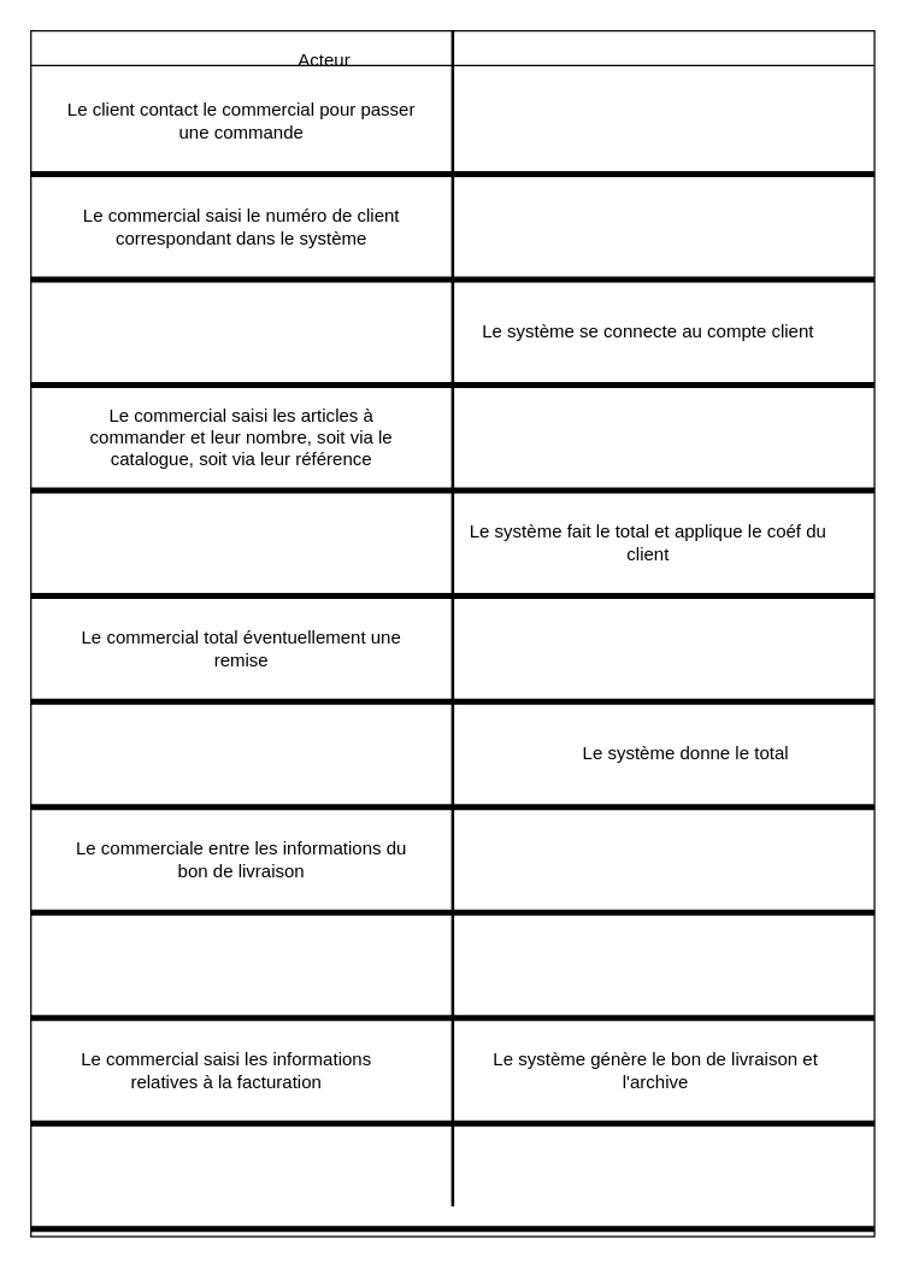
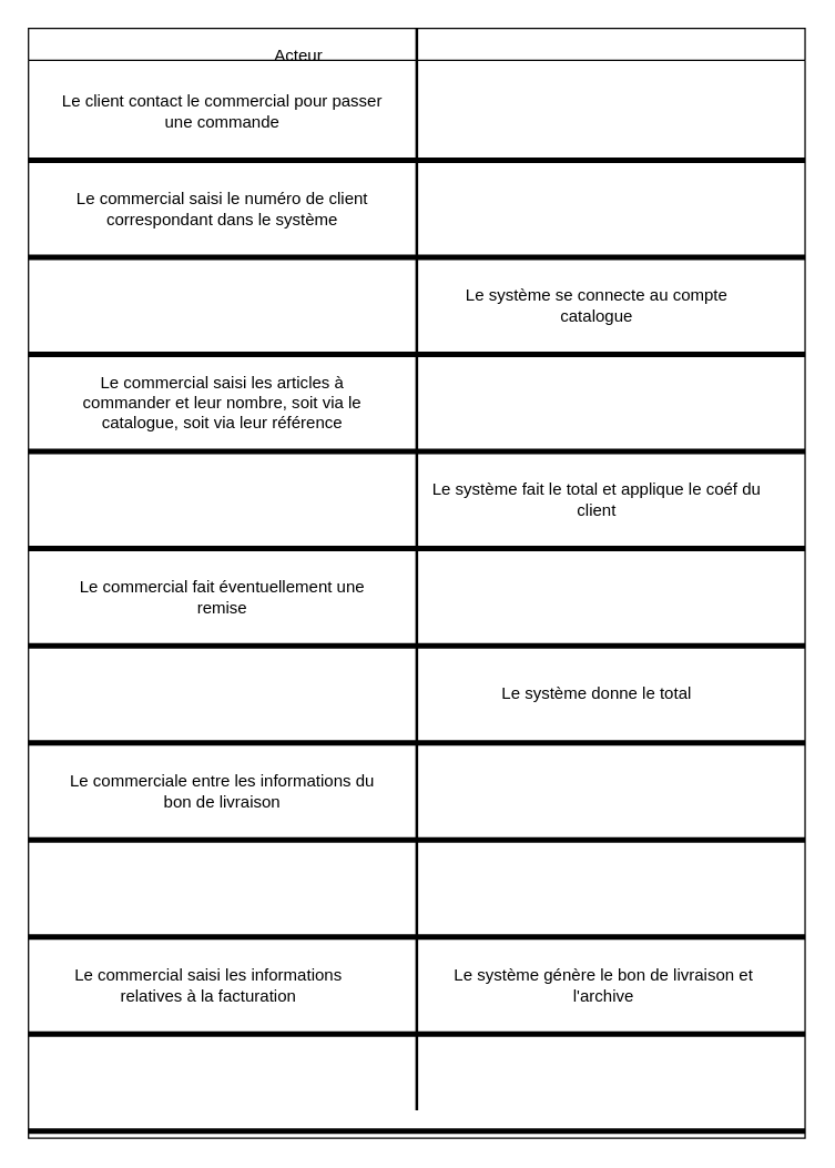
- <mxCell id="9" value="Le système se connecte au compte client" style="text;html=1;strokeColor=none;fillColor=none;align=center;verticalAlign=middle;whiteSpace=wrap;rounded=0;" vertex="1" parent="2"><mxGeometry x="290" y="180" width="240" height="40" as="geometry" /></mxCell>
+ <mxCell id="9" value="Le système se connecte au compte catalogue" style="text;html=1;strokeColor=none;fillColor=none;align=center;verticalAlign=middle;whiteSpace=wrap;rounded=0;" vertex="1" parent="2"><mxGeometry x="290" y="180" width="240" height="40" as="geometry" /></mxCell>
- <mxCell id="15" value="Le commercial total éventuellement une remise" style="text;html=1;strokeColor=none;fillColor=none;align=center;verticalAlign=middle;whiteSpace=wrap;rounded=0;" vertex="1" parent="2"><mxGeometry x="20" y="390" width="240" height="40" as="geometry" /></mxCell>
+ <mxCell id="15" value="Le commercial fait éventuellement une remise" style="text;html=1;strokeColor=none;fillColor=none;align=center;verticalAlign=middle;whiteSpace=wrap;rounded=0;" vertex="1" parent="2"><mxGeometry x="20" y="390" width="240" height="40" as="geometry" /></mxCell>
- <mxCell id="17" value="Le système donne le total" style="text;html=1;strokeColor=none;fillColor=none;align=center;verticalAlign=middle;whiteSpace=wrap;rounded=0;" vertex="1" parent="2"><mxGeometry x="315" y="460" width="240" height="40" as="geometry" /></mxCell>
+ <mxCell id="17" value="Le système donne le total" style="text;html=1;strokeColor=none;fillColor=none;align=center;verticalAlign=middle;whiteSpace=wrap;rounded=0;" vertex="1" parent="2"><mxGeometry x="290" y="460" width="240" height="40" as="geometry" /></mxCell>
